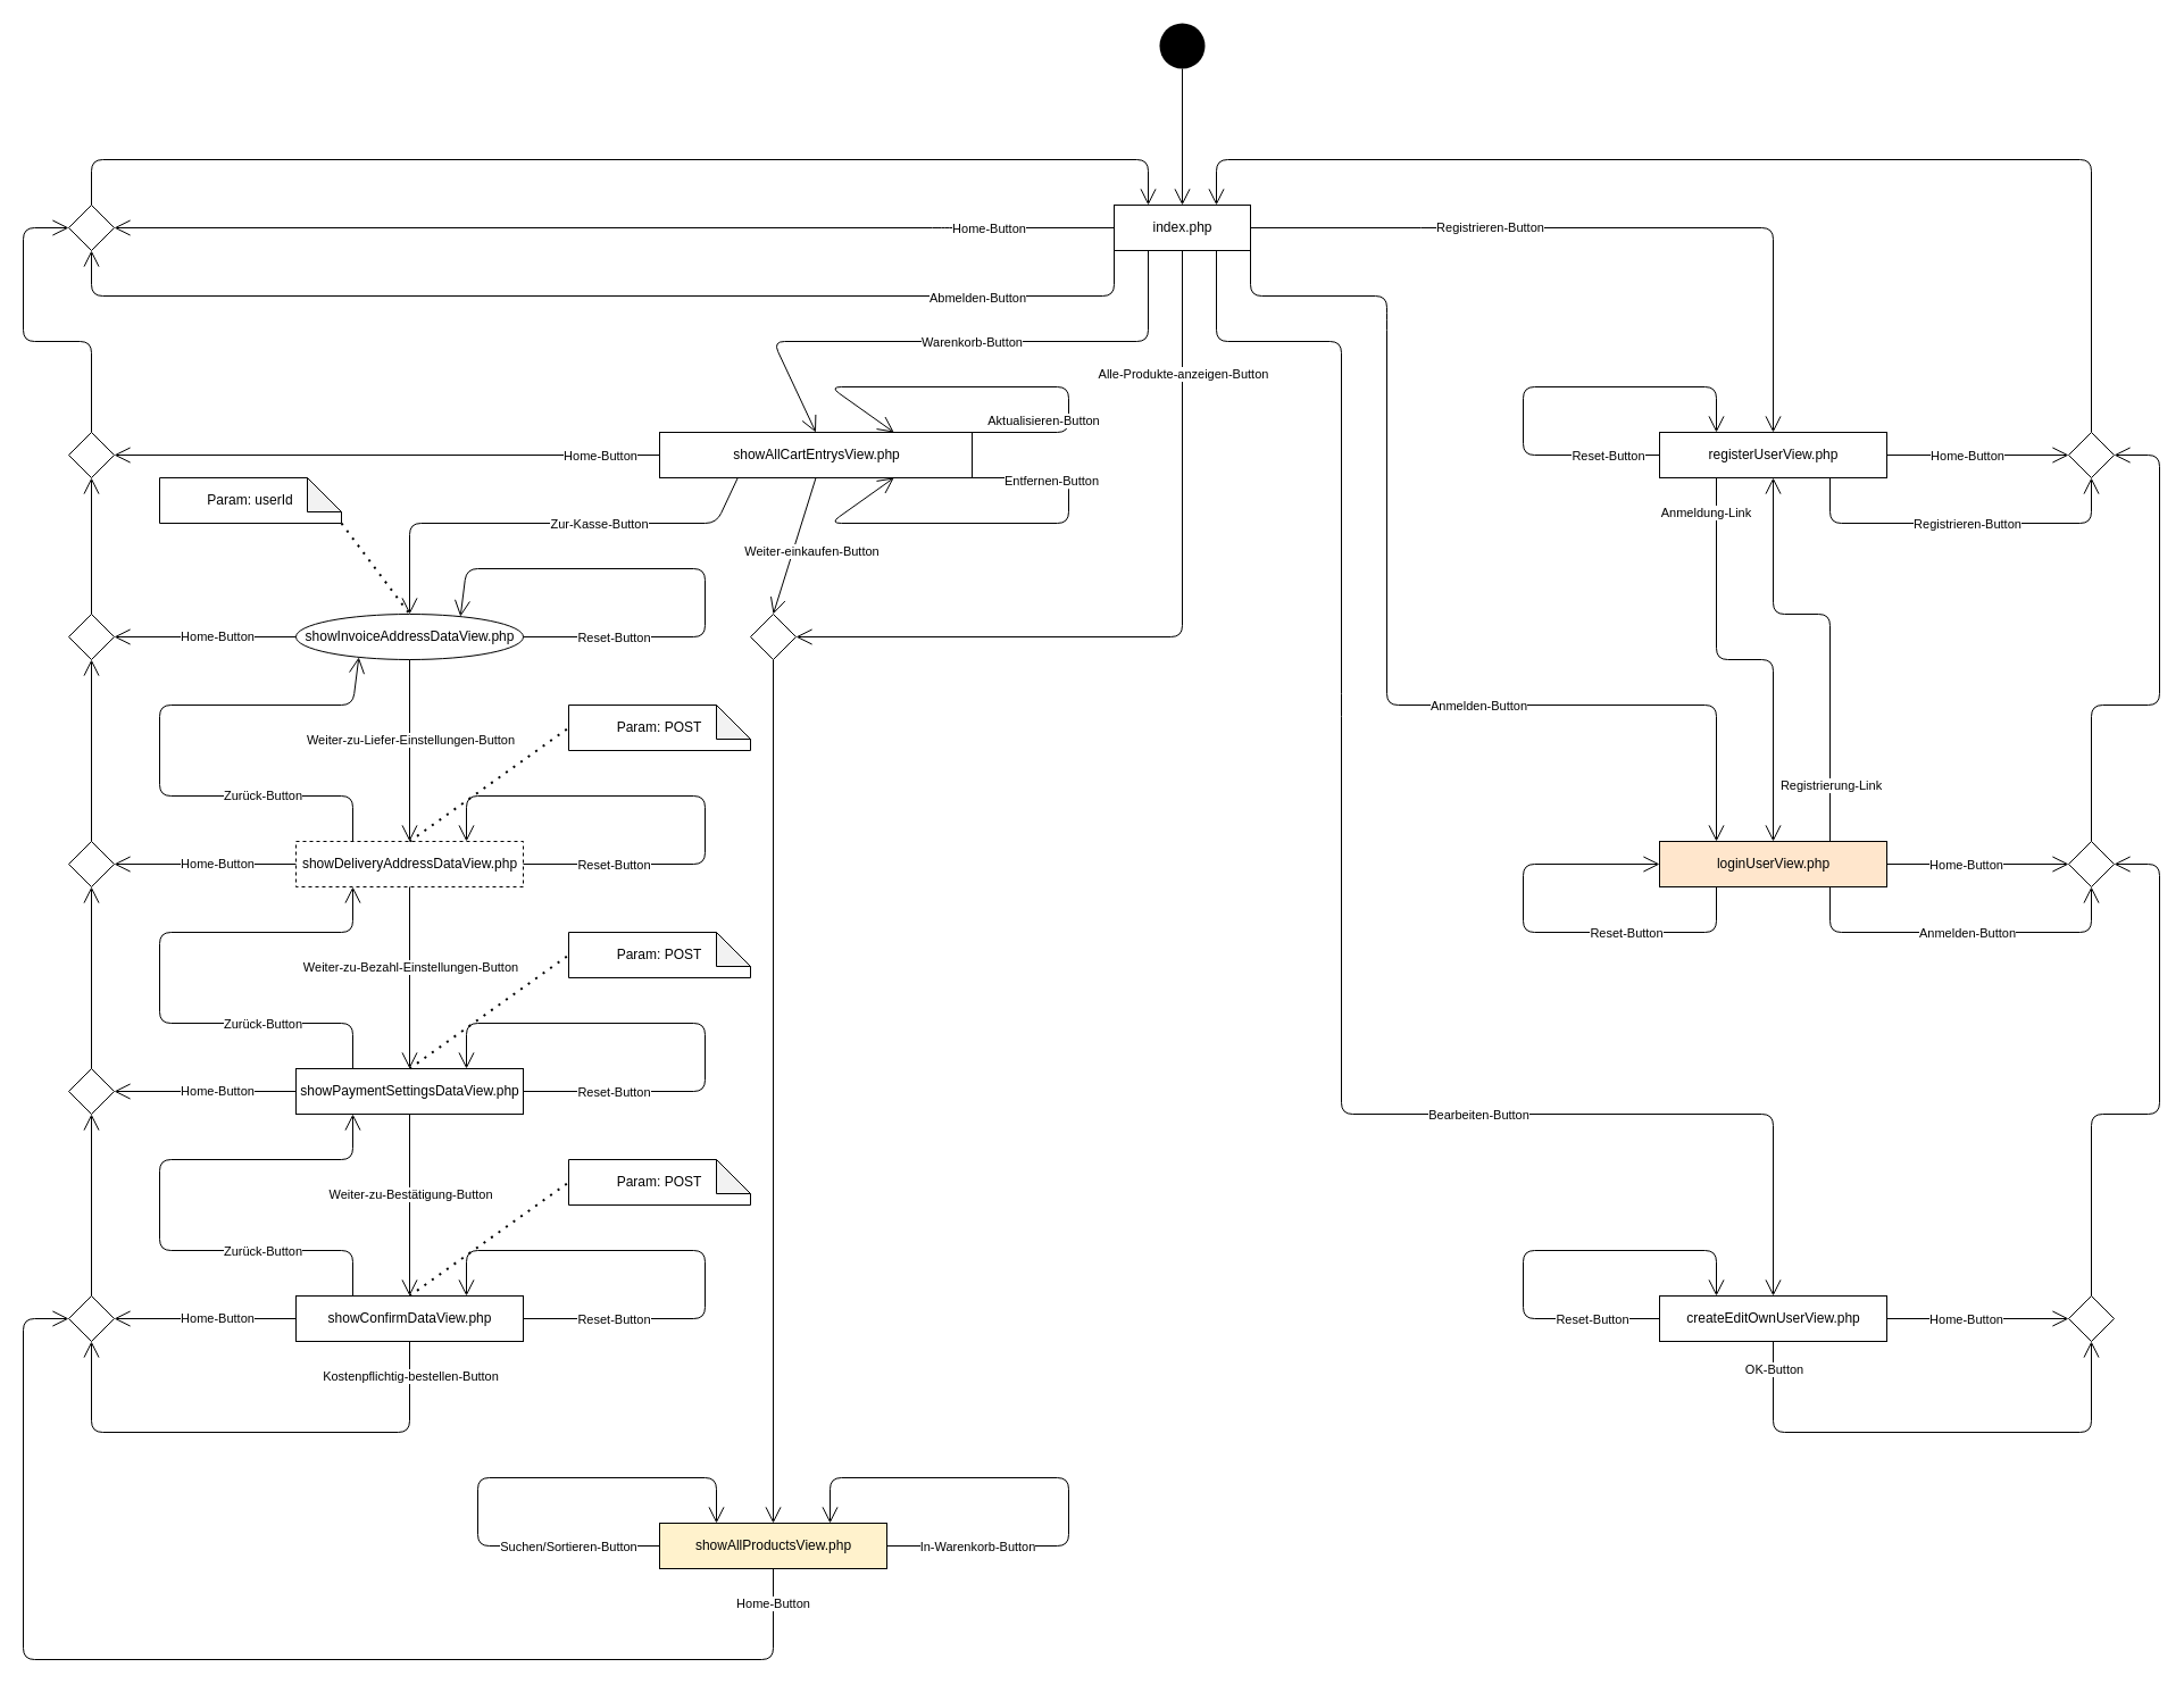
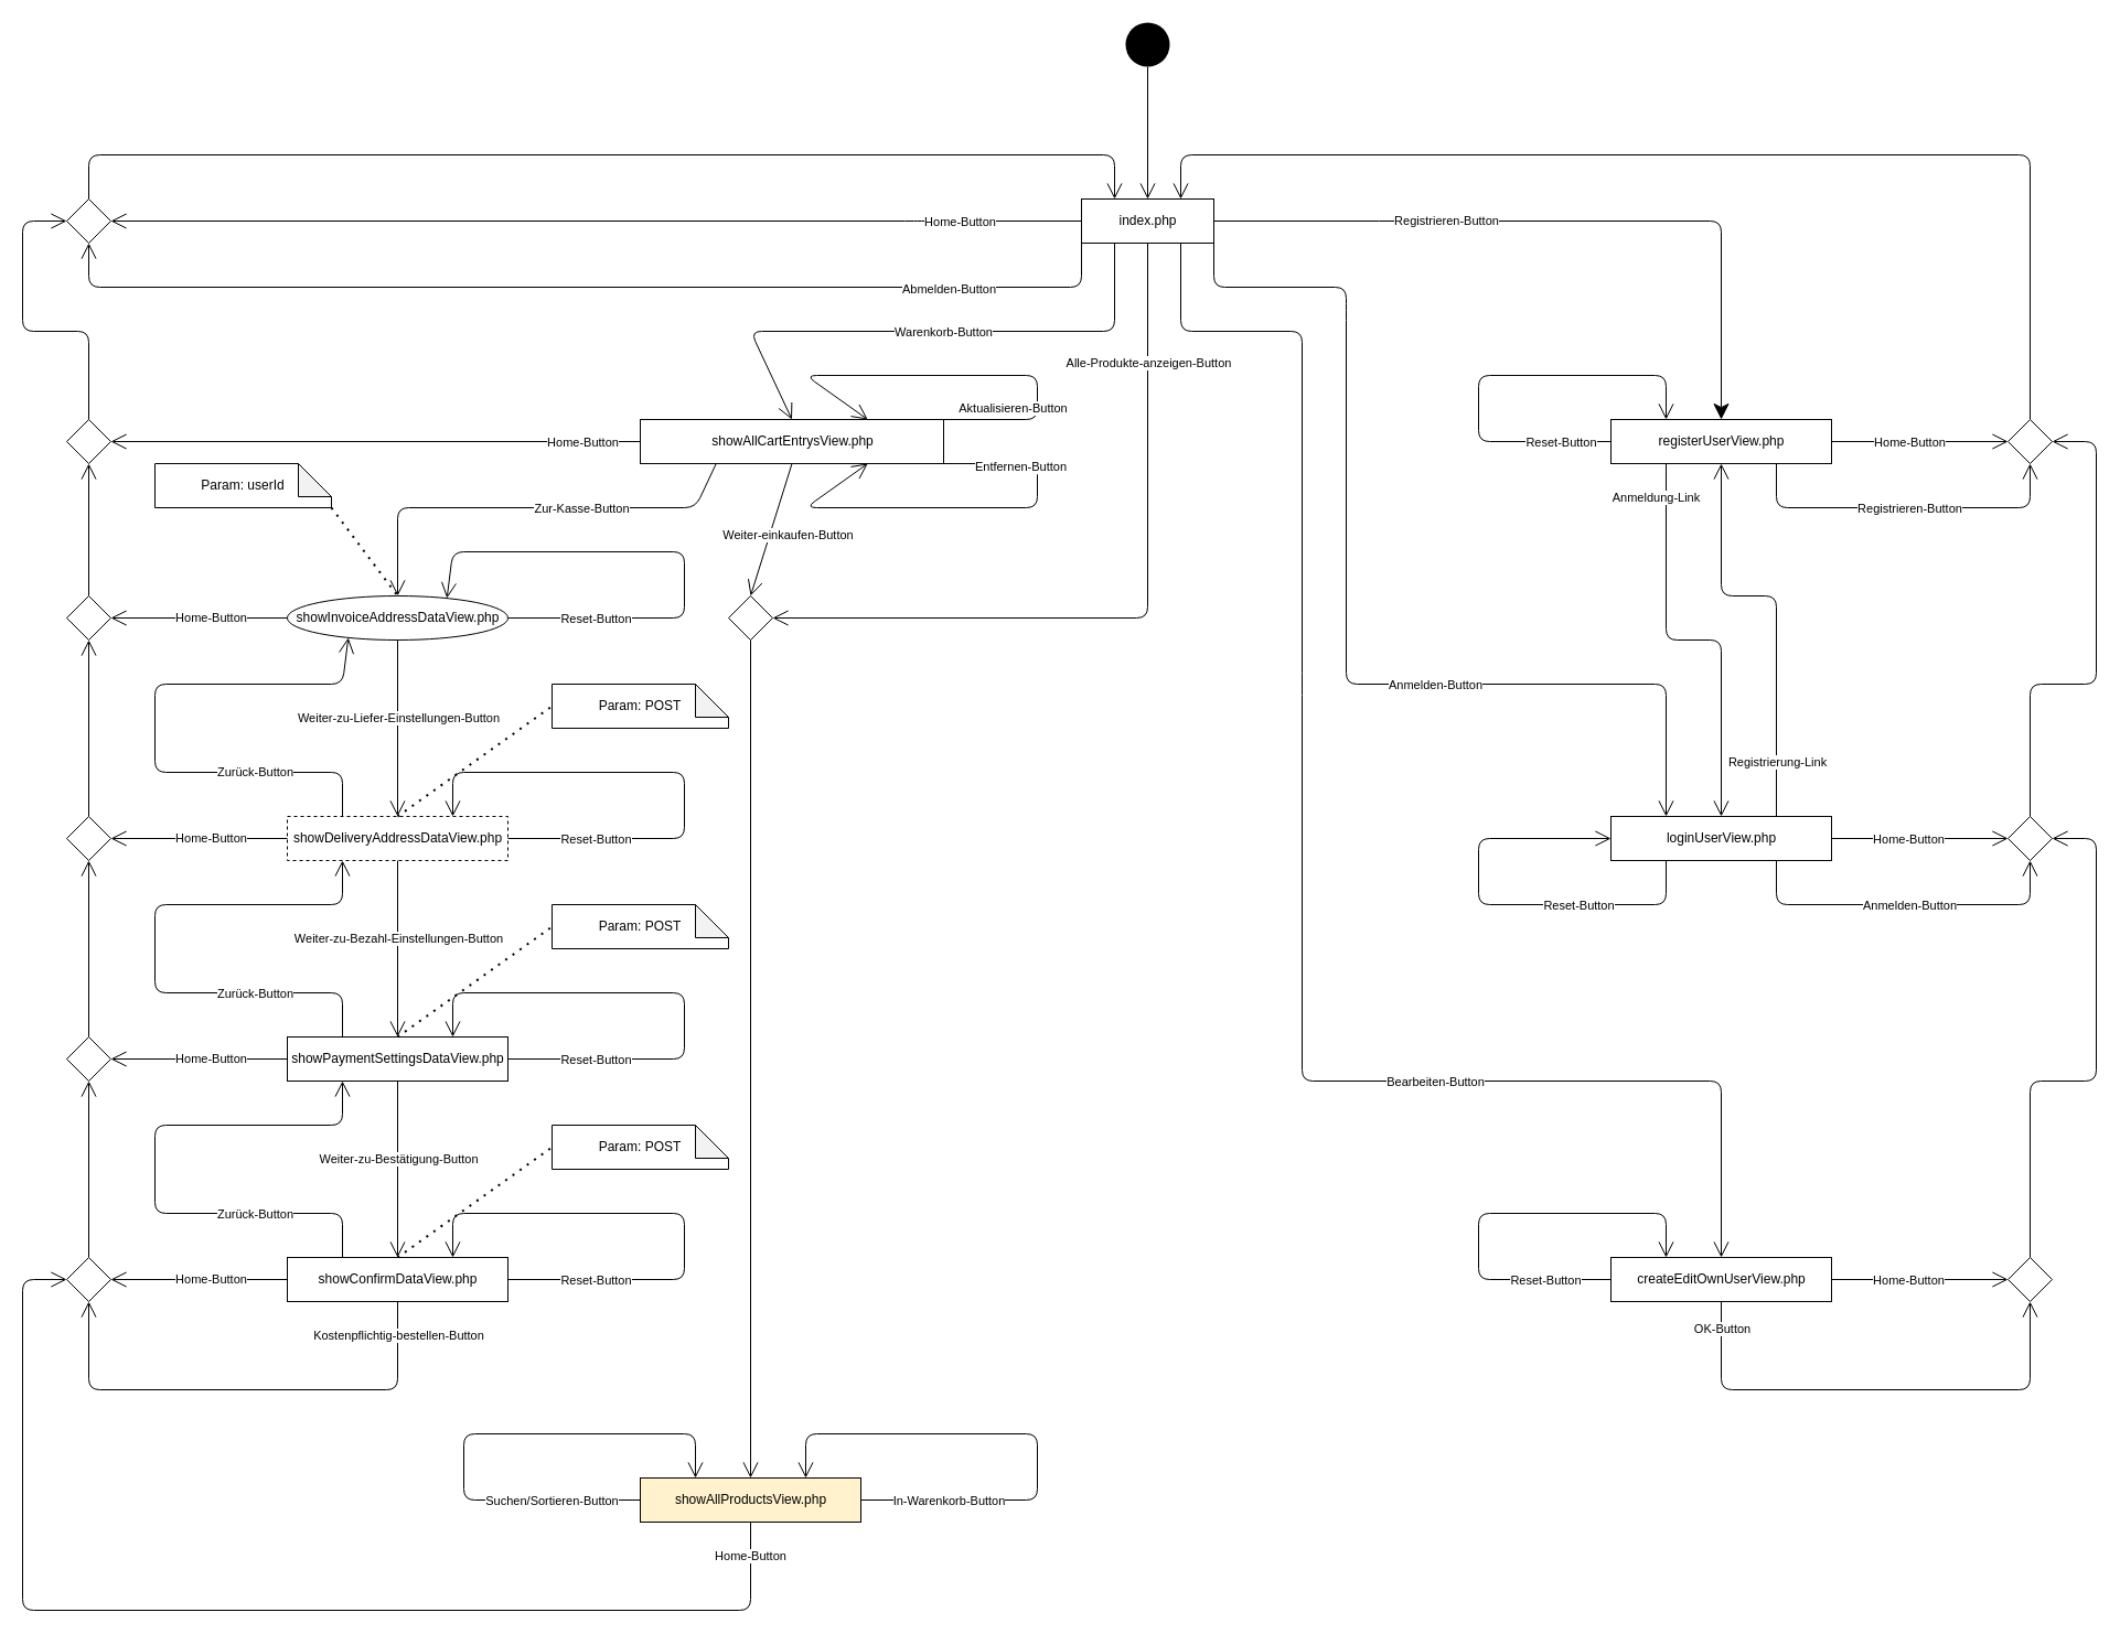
- <mxCell id="19" value="" style="endArrow=open;endFill=1;endSize=12;html=1;exitX=1;exitY=0.5;exitDx=0;exitDy=0;entryX=0.5;entryY=0;entryDx=0;entryDy=0;" parent="1" source="3" target="21" edge="1"><mxGeometry width="160" relative="1" as="geometry"><mxPoint x="1120" y="470" as="sourcePoint" /><mxPoint x="1340" y="320" as="targetPoint" /><Array as="points"><mxPoint x="1260" y="200" /><mxPoint x="1560" y="200" /></Array></mxGeometry></mxCell>
+ <mxCell id="19" value="" style="endArrow=classic;endFill=1;endSize=12;html=1;exitX=1;exitY=0.5;exitDx=0;exitDy=0;entryX=0.5;entryY=0;entryDx=0;entryDy=0;" parent="1" source="3" target="21" edge="1"><mxGeometry width="160" relative="1" as="geometry"><mxPoint x="1120" y="470" as="sourcePoint" /><mxPoint x="1340" y="320" as="targetPoint" /><Array as="points"><mxPoint x="1260" y="200" /><mxPoint x="1560" y="200" /></Array></mxGeometry></mxCell>
- <mxCell id="23" value="loginUserView.php" style="html=1;fillColor=#ffe6cc;" parent="1" vertex="1"><mxGeometry x="1460" y="740" width="200" height="40" as="geometry" /></mxCell>
+ <mxCell id="23" value="loginUserView.php" style="html=1;" parent="1" vertex="1"><mxGeometry x="1460" y="740" width="200" height="40" as="geometry" /></mxCell>
